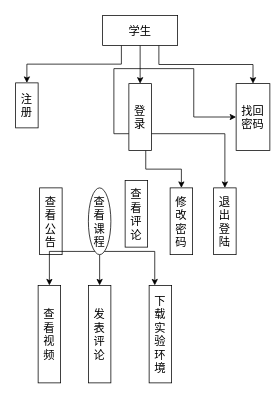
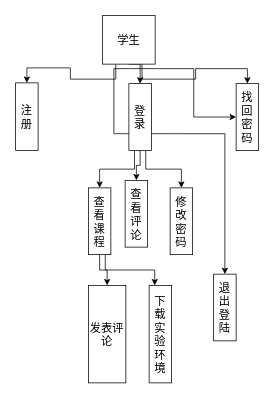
- <mxCell id="5" value="学生" style="rounded=0;whiteSpace=wrap;html=1;fontSize=15;" vertex="1" parent="1"><mxGeometry x="136" y="20" width="100" height="40" as="geometry" /></mxCell>
+ <mxCell id="5" value="学生" style="rounded=0;whiteSpace=wrap;html=1;fontSize=15;" vertex="1" parent="1"><mxGeometry x="136" y="20" width="70" height="65" as="geometry" /></mxCell>
- <mxCell id="6" value="注册" style="rounded=0;whiteSpace=wrap;html=1;fontSize=15;" vertex="1" parent="1"><mxGeometry x="20" y="110" width="30" height="60" as="geometry" /></mxCell>
+ <mxCell id="6" value="注册" style="rounded=0;whiteSpace=wrap;html=1;fontSize=15;" vertex="1" parent="1"><mxGeometry x="20" y="110" width="30" height="90" as="geometry" /></mxCell>
- <mxCell id="13" value="找回密码" style="rounded=0;whiteSpace=wrap;html=1;fontSize=15;" vertex="1" parent="1"><mxGeometry x="314" y="111" width="45" height="89" as="geometry" /></mxCell>
+ <mxCell id="13" value="找回密码" style="rounded=0;whiteSpace=wrap;html=1;fontSize=15;" vertex="1" parent="1"><mxGeometry x="314" y="111" width="30" height="89" as="geometry" /></mxCell>
+ <mxCell id="8" style="edgeStyle=orthogonalEdgeStyle;rounded=0;orthogonalLoop=1;jettySize=auto;html=1;exitX=0.25;exitY=1;exitDx=0;exitDy=0;entryX=0.5;entryY=0;entryDx=0;entryDy=0;fontSize=15;" edge="1" parent="1" source="12" target="18"><mxGeometry relative="1" as="geometry" /></mxCell>
+ <mxCell id="9" style="edgeStyle=orthogonalEdgeStyle;rounded=0;orthogonalLoop=1;jettySize=auto;html=1;exitX=0.5;exitY=1;exitDx=0;exitDy=0;entryX=0.5;entryY=0;entryDx=0;entryDy=0;fontSize=15;" edge="1" parent="1" source="12" target="19"><mxGeometry relative="1" as="geometry" /></mxCell>
- <mxCell id="14" value="查看公告" style="rounded=0;whiteSpace=wrap;html=1;fontSize=15;" vertex="1" parent="1"><mxGeometry x="52" y="250" width="30" height="89" as="geometry" /></mxCell>
- <mxCell id="18" value="查看课程" style="ellipse;whiteSpace=wrap;html=1;fontSize=15;" vertex="1" parent="1"><mxGeometry x="117" y="250" width="30" height="89" as="geometry" /></mxCell>
+ <mxCell id="18" value="查看课程" style="rounded=0;whiteSpace=wrap;html=1;fontSize=15;" vertex="1" parent="1"><mxGeometry x="117" y="250" width="30" height="89" as="geometry" /></mxCell>
- <mxCell id="24" value="退出登陆" style="rounded=0;whiteSpace=wrap;html=1;fontSize=15;" vertex="1" parent="1"><mxGeometry x="284" y="250" width="30" height="89" as="geometry" /></mxCell>
+ <mxCell id="24" value="退出登陆" style="rounded=0;whiteSpace=wrap;html=1;fontSize=15;" vertex="1" parent="1"><mxGeometry x="284" y="365" width="30" height="89" as="geometry" /></mxCell>
- <mxCell id="17" style="edgeStyle=orthogonalEdgeStyle;rounded=0;orthogonalLoop=1;jettySize=auto;html=1;exitX=0.25;exitY=1;exitDx=0;exitDy=0;entryX=0.5;entryY=0;entryDx=0;entryDy=0;fontSize=15;" edge="1" parent="1" source="18" target="21"><mxGeometry relative="1" as="geometry" /></mxCell>
- <mxCell id="21" value="查看视频" style="rounded=0;whiteSpace=wrap;html=1;fontSize=15;" vertex="1" parent="1"><mxGeometry x="50" y="380" width="30" height="130" as="geometry" /></mxCell>
- <mxCell id="22" value="发表评论" style="rounded=0;whiteSpace=wrap;html=1;fontSize=15;" vertex="1" parent="1"><mxGeometry x="117" y="380" width="30" height="130" as="geometry" /></mxCell>
+ <mxCell id="22" value="发表评论" style="rounded=0;whiteSpace=wrap;html=1;fontSize=15;" vertex="1" parent="1"><mxGeometry x="117" y="380" width="50" height="130" as="geometry" /></mxCell>
